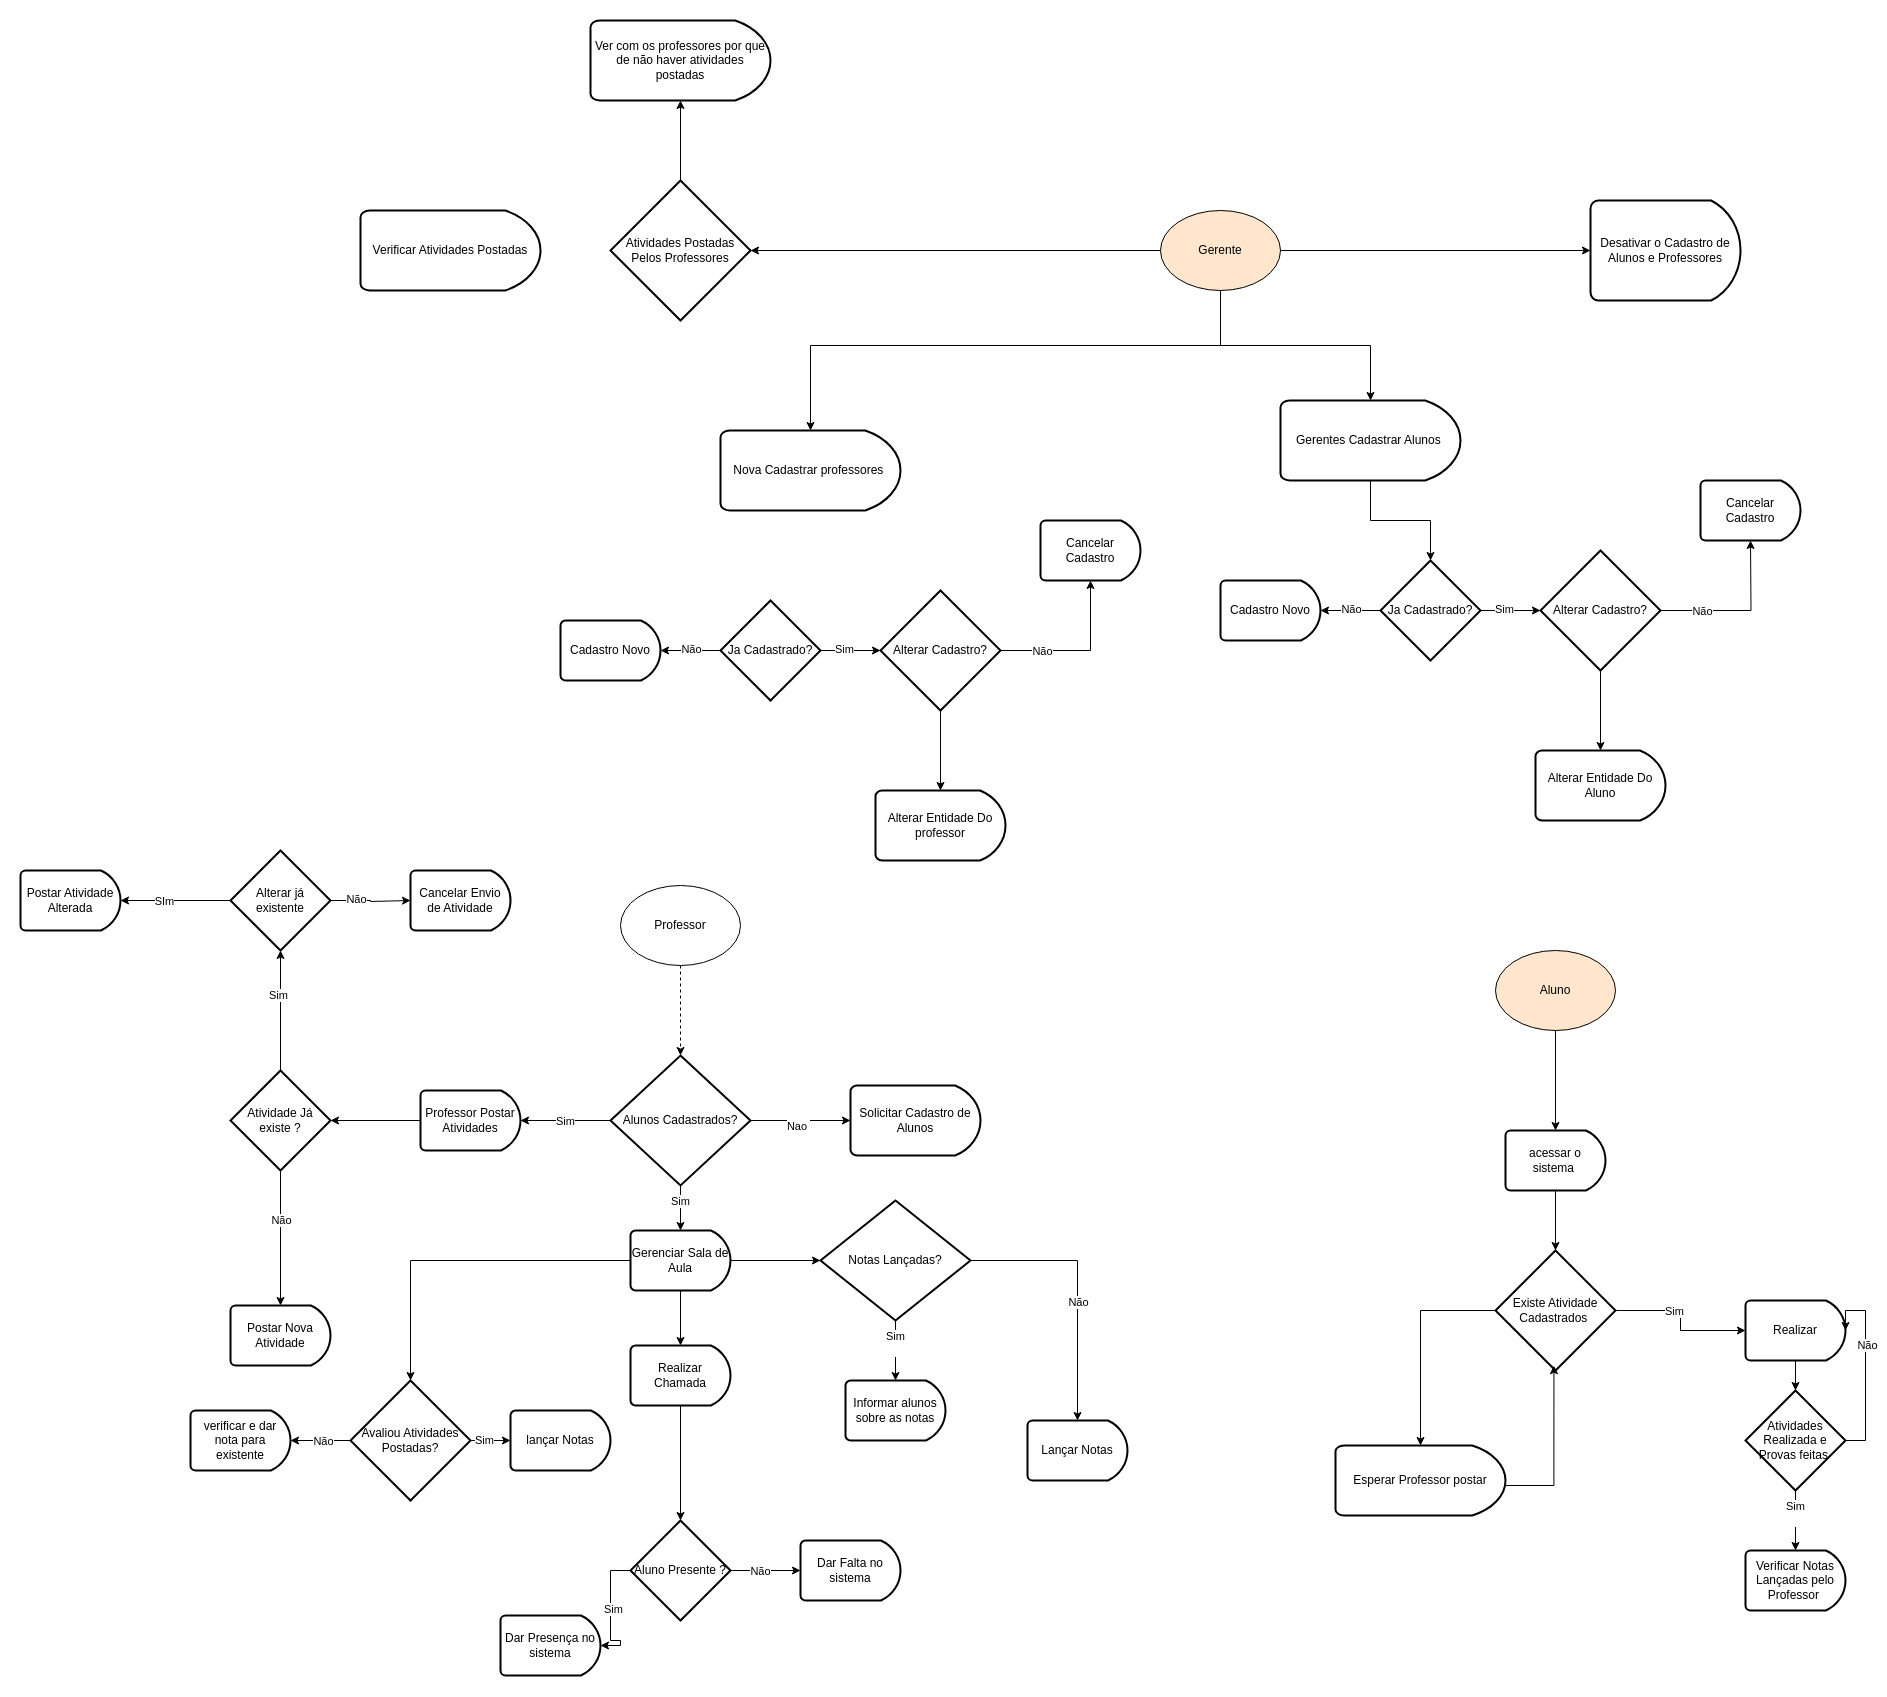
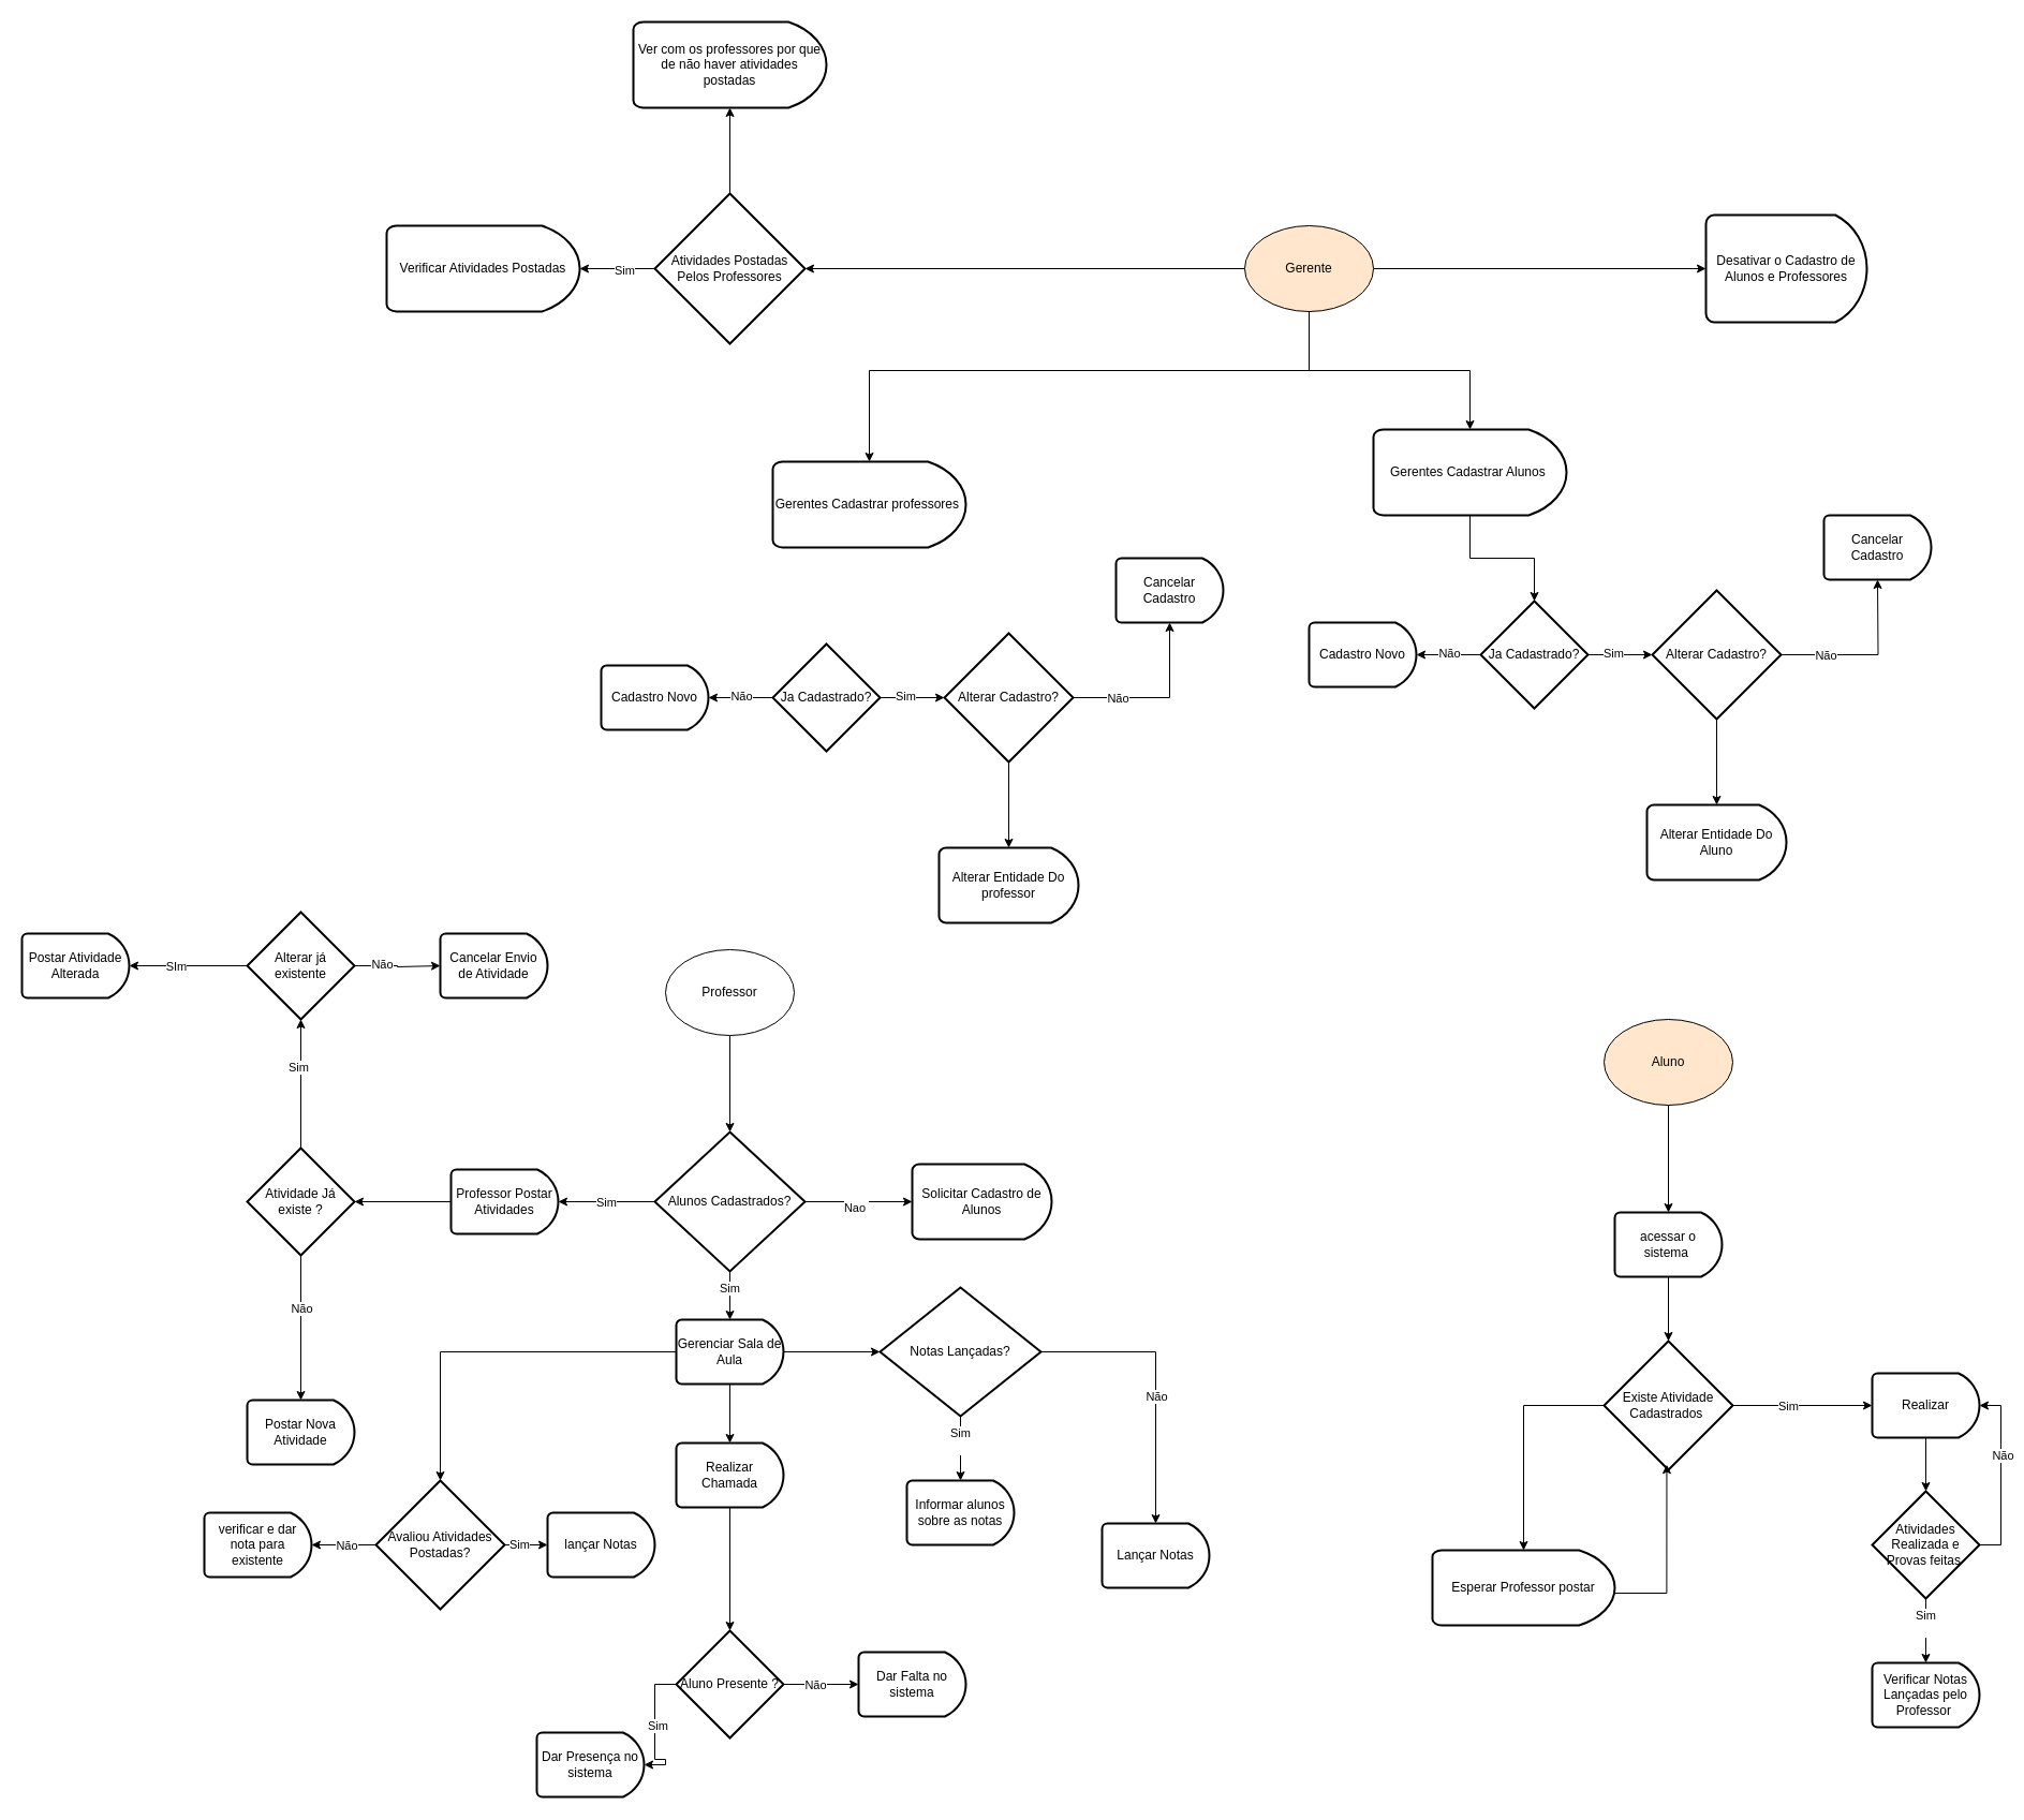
+ <mxCell id="50" style="edgeStyle=orthogonalEdgeStyle;rounded=0;orthogonalLoop=1;jettySize=auto;html=1;" edge="1" parent="1" source="53" target="49"><mxGeometry relative="1" as="geometry" /></mxCell>
+ <mxCell id="51" value="Sim" style="edgeLabel;html=1;align=center;verticalAlign=middle;resizable=0;points=[];" connectable="0" vertex="1" parent="50"><mxGeometry x="-0.179" y="1" relative="1" as="geometry"><mxPoint as="offset" /></mxGeometry></mxCell>
- <mxCell id="18" value="Nova Cadastrar professores&amp;nbsp;" style="strokeWidth=2;html=1;shape=mxgraph.flowchart.delay;whiteSpace=wrap;" vertex="1" parent="1"><mxGeometry x="720" y="430" width="180" height="80" as="geometry" /></mxCell>
+ <mxCell id="18" value="Gerentes Cadastrar professores&amp;nbsp;" style="strokeWidth=2;html=1;shape=mxgraph.flowchart.delay;whiteSpace=wrap;" vertex="1" parent="1"><mxGeometry x="720" y="430" width="180" height="80" as="geometry" /></mxCell>
- <mxCell id="9" style="edgeStyle=orthogonalEdgeStyle;rounded=0;orthogonalLoop=1;jettySize=auto;html=1;dashed=1;" edge="1" parent="1" source="10" target="39"><mxGeometry relative="1" as="geometry" /></mxCell>
+ <mxCell id="9" style="edgeStyle=orthogonalEdgeStyle;rounded=0;orthogonalLoop=1;jettySize=auto;html=1;" edge="1" parent="1" source="10" target="39"><mxGeometry relative="1" as="geometry" /></mxCell>
- <mxCell id="28" value="Realizar" style="strokeWidth=2;html=1;shape=mxgraph.flowchart.delay;whiteSpace=wrap;" vertex="1" parent="1"><mxGeometry x="1745" y="1300" width="100" height="60" as="geometry" /></mxCell>
+ <mxCell id="28" value="Realizar" style="strokeWidth=2;html=1;shape=mxgraph.flowchart.delay;whiteSpace=wrap;" vertex="1" parent="1"><mxGeometry x="1745" y="1280" width="100" height="60" as="geometry" /></mxCell>
